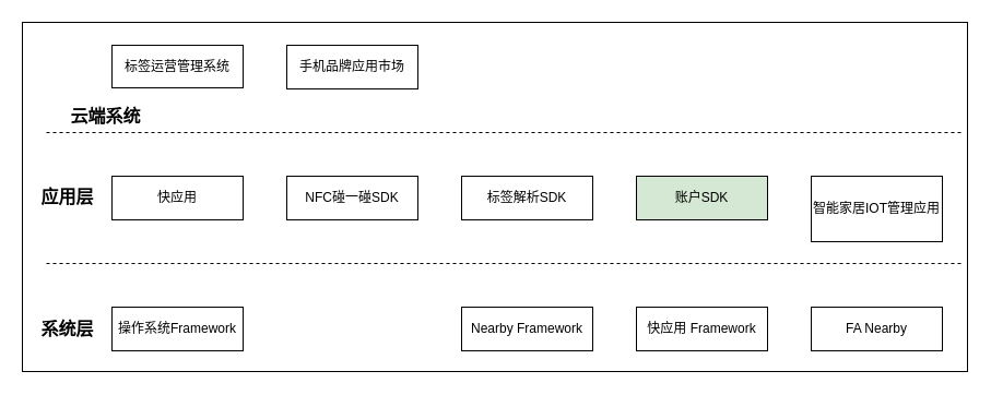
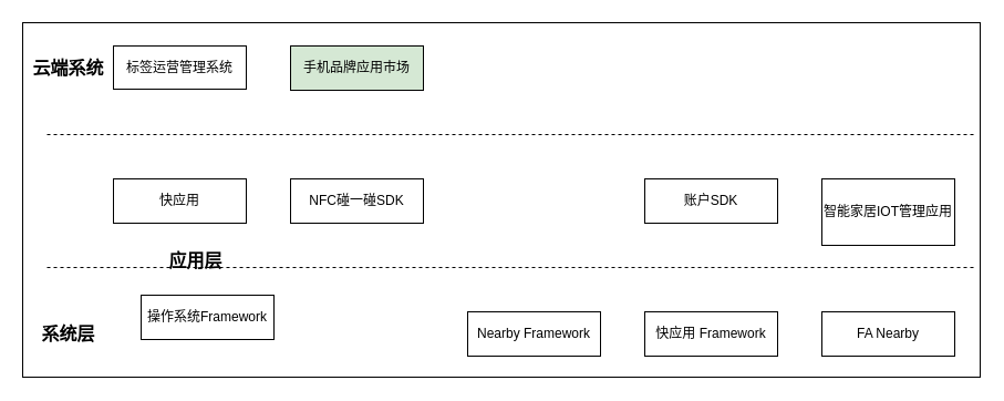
- <mxCell id="7" value="手机品牌应用市场" style="rounded=0;whiteSpace=wrap;html=1;" vertex="1" parent="1"><mxGeometry x="262" y="41" width="120" height="40" as="geometry" /></mxCell>
+ <mxCell id="7" value="手机品牌应用市场" style="rounded=0;whiteSpace=wrap;html=1;fillColor=#d5e8d4;" vertex="1" parent="1"><mxGeometry x="262" y="41" width="120" height="40" as="geometry" /></mxCell>
- <mxCell id="16" value="&lt;font style=&quot;font-size: 16px&quot;&gt;&lt;b&gt;云端系统&lt;/b&gt;&lt;/font&gt;" style="text;html=1;strokeColor=none;fillColor=none;align=center;verticalAlign=middle;whiteSpace=wrap;rounded=0;" vertex="1" parent="1"><mxGeometry x="58" y="96" width="77" height="20" as="geometry" /></mxCell>
+ <mxCell id="16" value="&lt;font style=&quot;font-size: 16px&quot;&gt;&lt;b&gt;云端系统&lt;/b&gt;&lt;/font&gt;" style="text;html=1;strokeColor=none;fillColor=none;align=center;verticalAlign=middle;whiteSpace=wrap;rounded=0;" vertex="1" parent="1"><mxGeometry x="23" y="51" width="77" height="20" as="geometry" /></mxCell>
- <mxCell id="17" value="&lt;font style=&quot;font-size: 16px&quot;&gt;&lt;b&gt;应用层&lt;/b&gt;&lt;/font&gt;" style="text;html=1;strokeColor=none;fillColor=none;align=center;verticalAlign=middle;whiteSpace=wrap;rounded=0;" vertex="1" parent="1"><mxGeometry x="23" y="170" width="77" height="20" as="geometry" /></mxCell>
+ <mxCell id="17" value="&lt;font style=&quot;font-size: 16px&quot;&gt;&lt;b&gt;应用层&lt;/b&gt;&lt;/font&gt;" style="text;html=1;strokeColor=none;fillColor=none;align=center;verticalAlign=middle;whiteSpace=wrap;rounded=0;" vertex="1" parent="1"><mxGeometry x="138" y="225" width="77" height="20" as="geometry" /></mxCell>
- <mxCell id="8" value="标签解析SDK" style="rounded=0;whiteSpace=wrap;html=1;" vertex="1" parent="1"><mxGeometry x="422" y="161" width="120" height="40" as="geometry" /></mxCell>
- <mxCell id="5" value="账户SDK" style="rounded=0;whiteSpace=wrap;html=1;fillColor=#d5e8d4;" vertex="1" parent="1"><mxGeometry x="582" y="161" width="120" height="40" as="geometry" /></mxCell>
+ <mxCell id="5" value="账户SDK" style="rounded=0;whiteSpace=wrap;html=1;" vertex="1" parent="1"><mxGeometry x="582" y="161" width="120" height="40" as="geometry" /></mxCell>
- <mxCell id="10" value="操作系统Framework" style="rounded=0;whiteSpace=wrap;html=1;" vertex="1" parent="1"><mxGeometry x="102" y="281" width="120" height="40" as="geometry" /></mxCell>
+ <mxCell id="10" value="操作系统Framework" style="rounded=0;whiteSpace=wrap;html=1;" vertex="1" parent="1"><mxGeometry x="127" y="266" width="120" height="40" as="geometry" /></mxCell>
